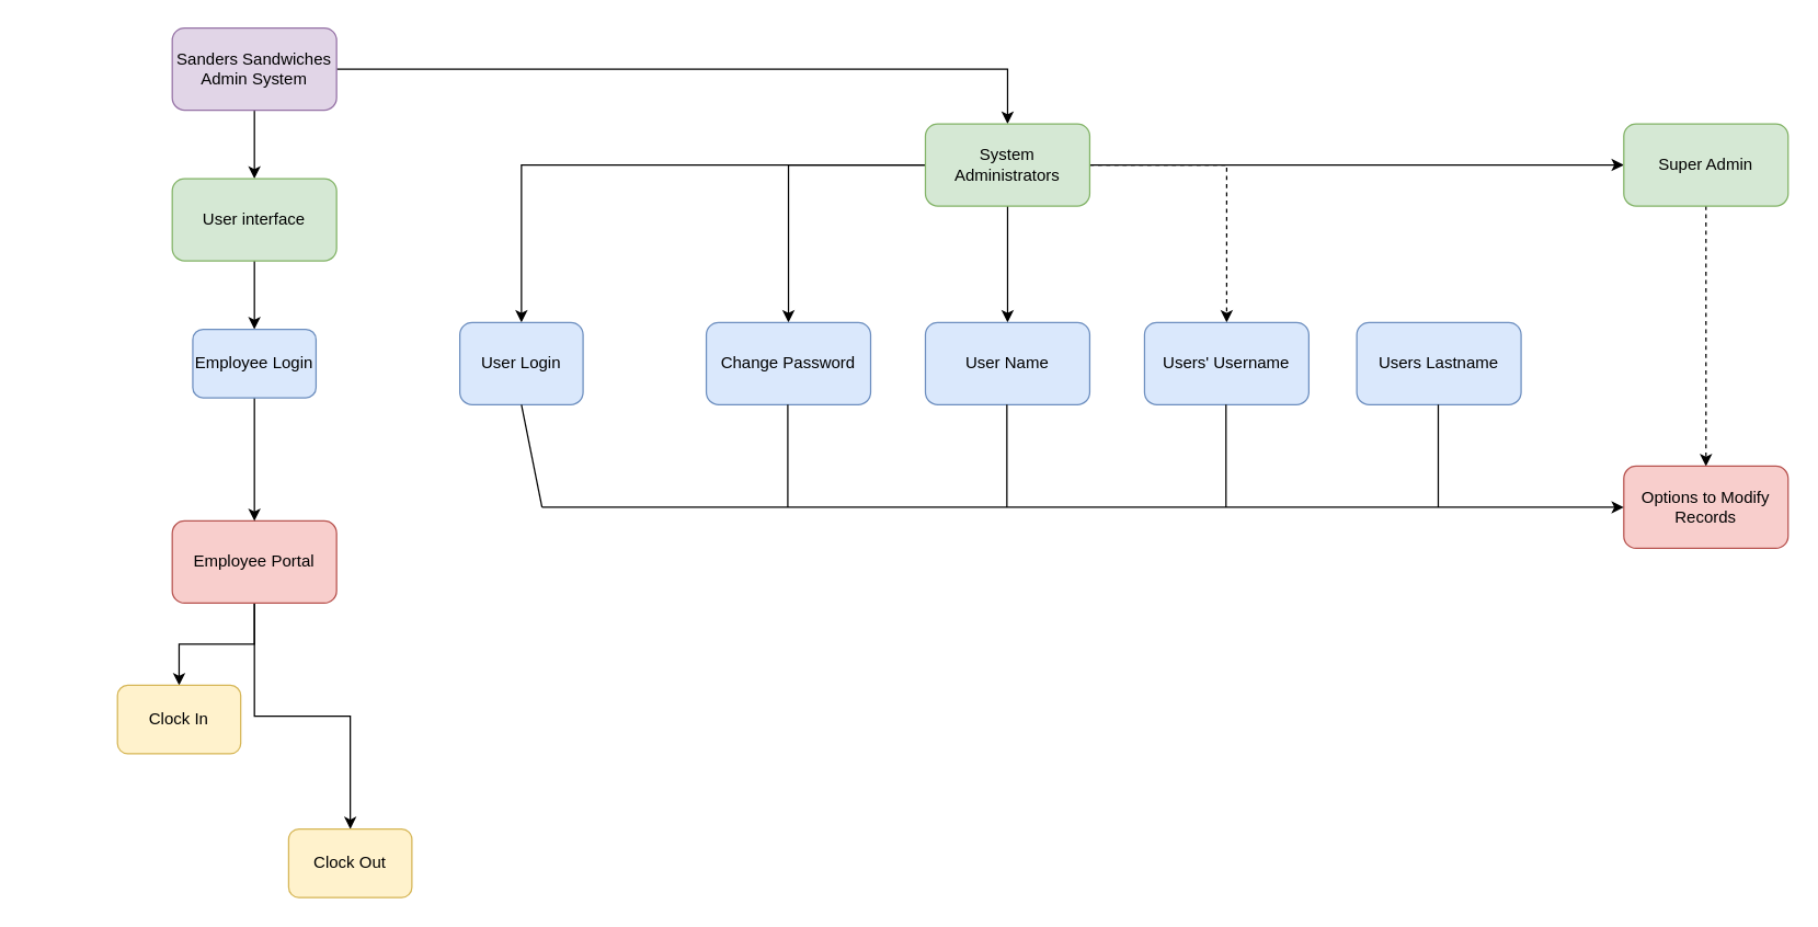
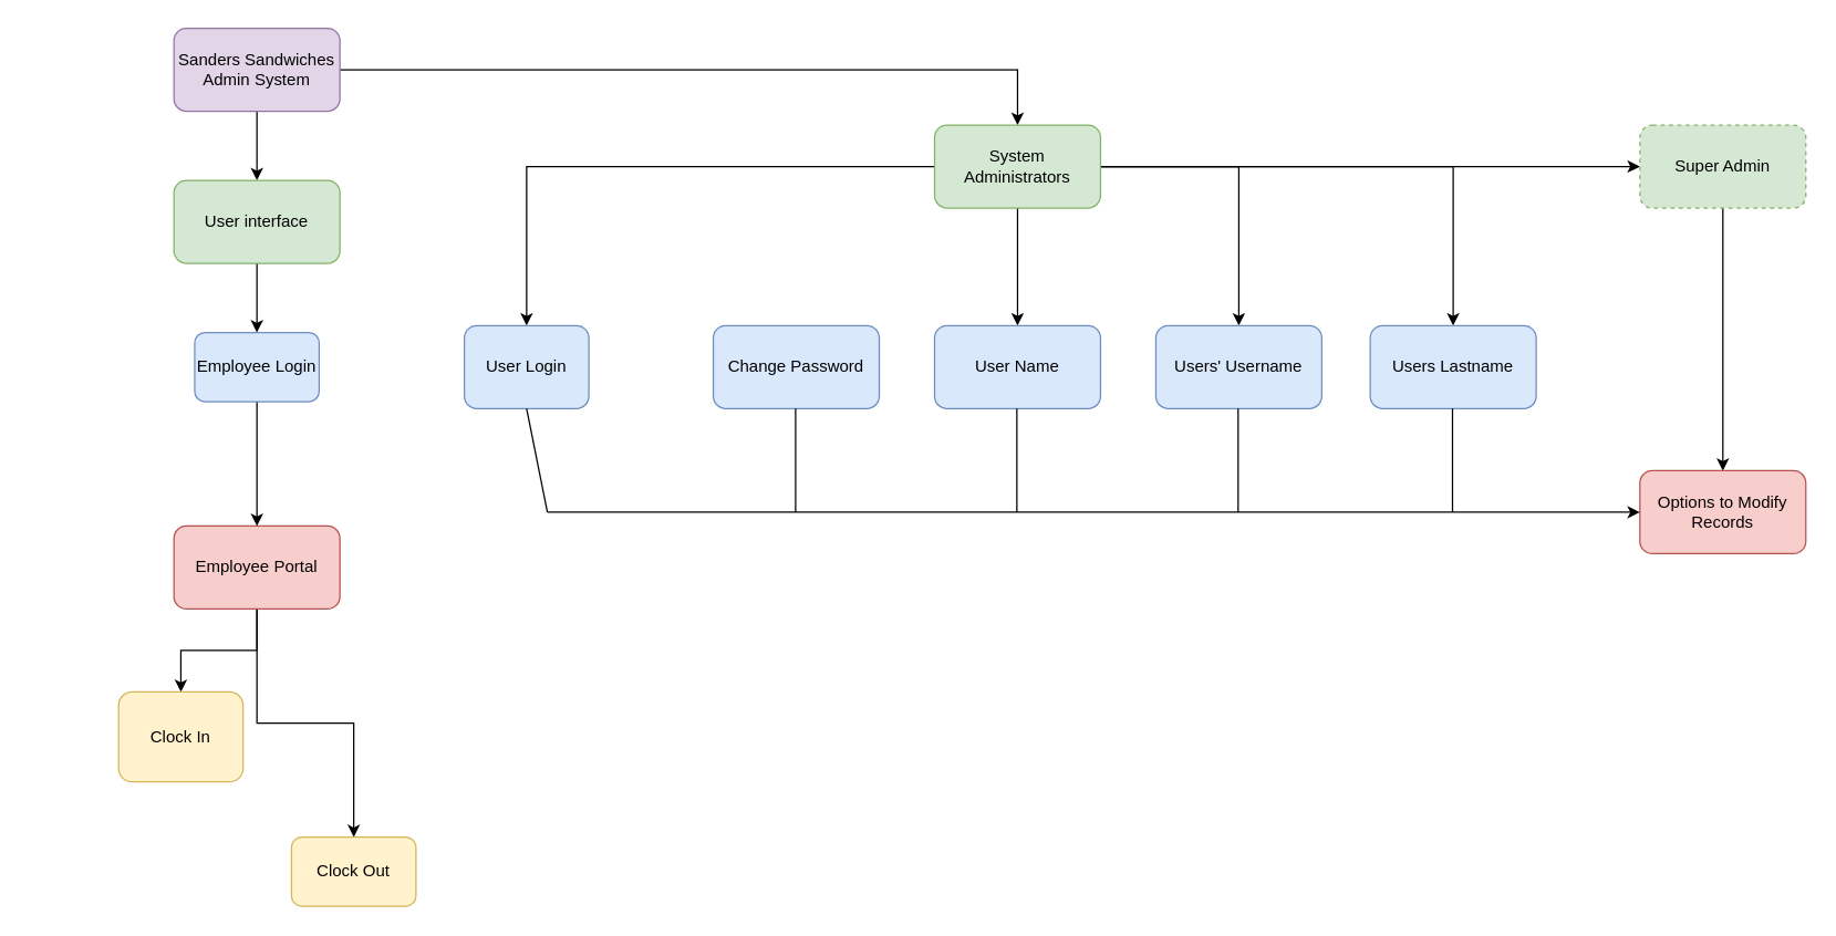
- <mxCell id="31" value="Super Admin" style="rounded=1;whiteSpace=wrap;html=1;fillColor=#d5e8d4;strokeColor=#82b366;" vertex="1" parent="1"><mxGeometry x="1185" y="90" width="120" height="60" as="geometry" /></mxCell>
+ <mxCell id="31" value="Super Admin" style="rounded=1;whiteSpace=wrap;html=1;fillColor=#d5e8d4;strokeColor=#82b366;dashed=1;" vertex="1" parent="1"><mxGeometry x="1185" y="90" width="120" height="60" as="geometry" /></mxCell>
- <mxCell id="14" style="edgeStyle=orthogonalEdgeStyle;rounded=0;orthogonalLoop=1;jettySize=auto;html=1;entryX=0.5;entryY=0;entryDx=0;entryDy=0;" edge="1" parent="1" source="18" target="20"><mxGeometry relative="1" as="geometry" /></mxCell>
+ <mxCell id="14" style="edgeStyle=orthogonalEdgeStyle;rounded=0;orthogonalLoop=1;jettySize=auto;html=1;" edge="1" parent="1" source="18" target="27"><mxGeometry relative="1" as="geometry" /></mxCell>
- <mxCell id="16" style="edgeStyle=orthogonalEdgeStyle;rounded=0;orthogonalLoop=1;jettySize=auto;html=1;entryX=0.5;entryY=0;entryDx=0;entryDy=0;dashed=1;" edge="1" parent="1" source="18" target="26"><mxGeometry relative="1" as="geometry" /></mxCell>
+ <mxCell id="16" style="edgeStyle=orthogonalEdgeStyle;rounded=0;orthogonalLoop=1;jettySize=auto;html=1;entryX=0.5;entryY=0;entryDx=0;entryDy=0;" edge="1" parent="1" source="18" target="26"><mxGeometry relative="1" as="geometry" /></mxCell>
- <mxCell id="30" style="edgeStyle=orthogonalEdgeStyle;rounded=0;orthogonalLoop=1;jettySize=auto;html=1;dashed=1;" edge="1" parent="1" source="31" target="32"><mxGeometry relative="1" as="geometry" /></mxCell>
+ <mxCell id="30" style="edgeStyle=orthogonalEdgeStyle;rounded=0;orthogonalLoop=1;jettySize=auto;html=1;" edge="1" parent="1" source="31" target="32"><mxGeometry relative="1" as="geometry" /></mxCell>
- <mxCell id="29" value="Clock In" style="rounded=1;whiteSpace=wrap;html=1;fillColor=#fff2cc;strokeColor=#d6b656;" vertex="1" parent="1"><mxGeometry x="85" y="500" width="90" height="50" as="geometry" /></mxCell>
+ <mxCell id="29" value="Clock In" style="rounded=1;whiteSpace=wrap;html=1;fillColor=#fff2cc;strokeColor=#d6b656;" vertex="1" parent="1"><mxGeometry x="85" y="500" width="90" height="65" as="geometry" /></mxCell>
